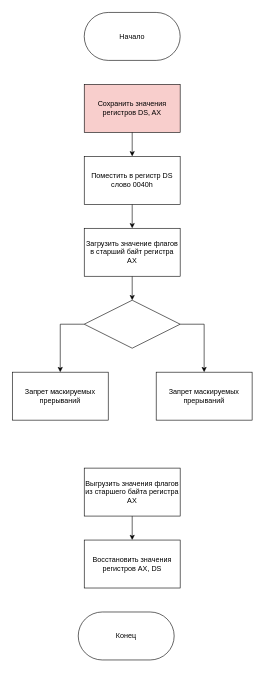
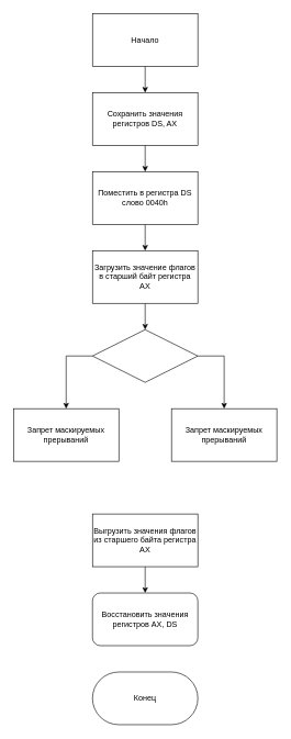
- <mxCell id="3" value="Начало" style="rounded=1;whiteSpace=wrap;html=1;arcSize=50;" parent="1" vertex="1"><mxGeometry x="140" y="20" width="160" height="80" as="geometry" /></mxCell>
+ <mxCell id="3" value="Начало" style="whiteSpace=wrap;html=1;arcSize=50;rounded=0;" parent="1" vertex="1"><mxGeometry x="140" y="20" width="160" height="80" as="geometry" /></mxCell>
+ <mxCell id="15" value="" style="endArrow=classic;html=1;exitX=0.5;exitY=1;exitDx=0;exitDy=0;entryX=0.5;entryY=0;entryDx=0;entryDy=0;" parent="1" source="3" target="2" edge="1"><mxGeometry width="50" height="50" relative="1" as="geometry"><mxPoint x="360" y="440" as="sourcePoint" /><mxPoint x="410" y="390" as="targetPoint" /></mxGeometry></mxCell>
- <mxCell id="2" value="Сохранить значения регистров DS, AX" style="rounded=0;whiteSpace=wrap;html=1;fillColor=#f8cecc;" parent="1" vertex="1"><mxGeometry x="140" y="140" width="160" height="80" as="geometry" /></mxCell>
+ <mxCell id="2" value="Сохранить значения регистров DS, AX" style="rounded=0;whiteSpace=wrap;html=1;" parent="1" vertex="1"><mxGeometry x="140" y="140" width="160" height="80" as="geometry" /></mxCell>
- <mxCell id="5" value="Поместить в регистр DS слово 0040h" style="rounded=0;whiteSpace=wrap;html=1;" parent="1" vertex="1"><mxGeometry x="140" y="260" width="160" height="80" as="geometry" /></mxCell>
+ <mxCell id="5" value="Поместить в регистра DS слово 0040h" style="rounded=0;whiteSpace=wrap;html=1;" parent="1" vertex="1"><mxGeometry x="140" y="260" width="160" height="80" as="geometry" /></mxCell>
- <mxCell id="17" value="Восстановить значения регистров AX, DS" style="rounded=0;whiteSpace=wrap;html=1;" parent="1" vertex="1"><mxGeometry x="140" y="900" width="160" height="80" as="geometry" /></mxCell>
+ <mxCell id="17" value="Восстановить значения регистров AX, DS" style="whiteSpace=wrap;html=1;rounded=1;" parent="1" vertex="1"><mxGeometry x="140" y="900" width="160" height="80" as="geometry" /></mxCell>
- <mxCell id="18" value="Конец" style="rounded=1;whiteSpace=wrap;html=1;arcSize=50;" parent="1" vertex="1"><mxGeometry x="130" y="1020" width="160" height="80" as="geometry" /></mxCell>
+ <mxCell id="18" value="Конец" style="rounded=1;whiteSpace=wrap;html=1;arcSize=50;" parent="1" vertex="1"><mxGeometry x="140" y="1020" width="160" height="80" as="geometry" /></mxCell>
